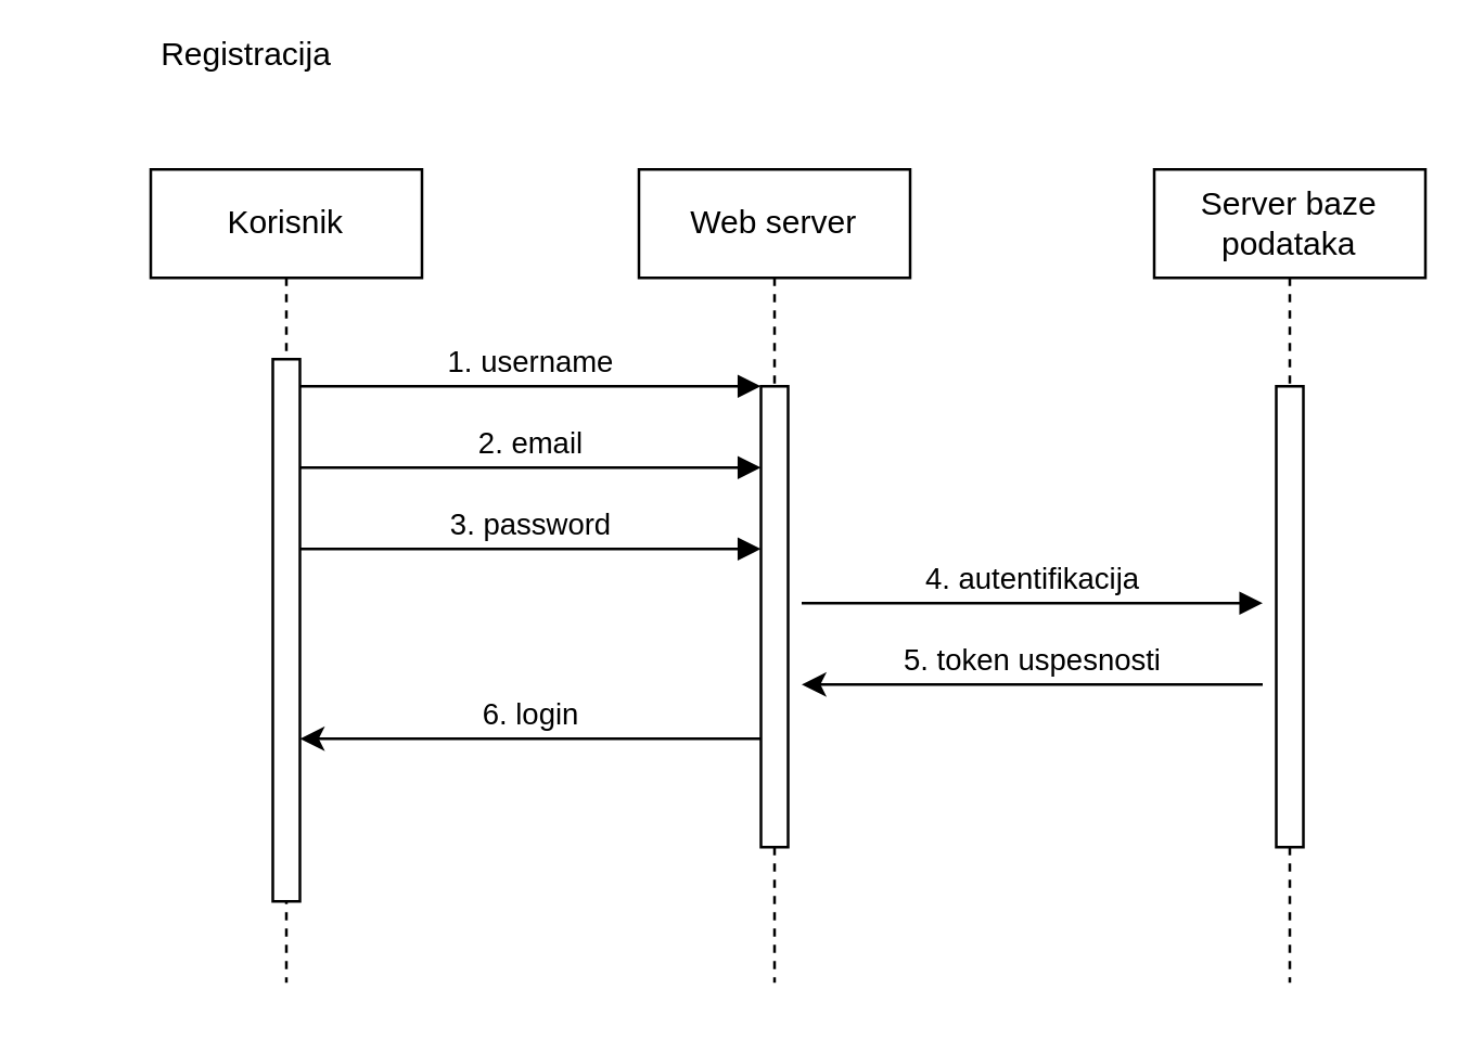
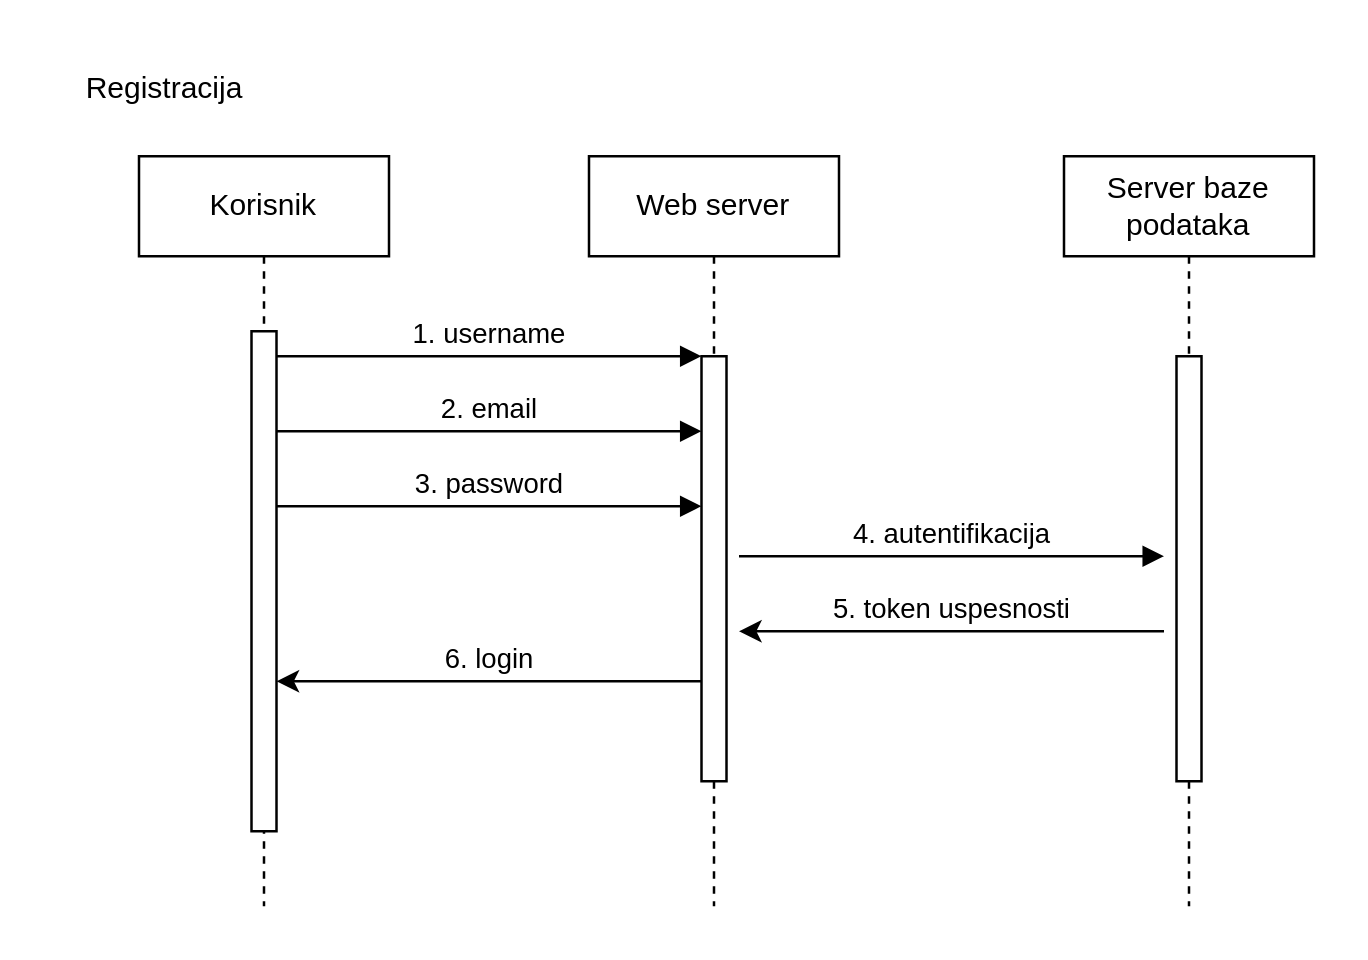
- <mxCell id="9" value="Registracija" style="text;html=1;align=center;verticalAlign=middle;resizable=0;points=[];autosize=1;strokeColor=none;fillColor=none;" parent="1" vertex="1"><mxGeometry x="45" y="5" width="90" height="30" as="geometry" /></mxCell>
+ <mxCell id="9" value="Registracija" style="text;html=1;align=center;verticalAlign=middle;resizable=0;points=[];autosize=1;strokeColor=none;fillColor=none;" parent="1" vertex="1"><mxGeometry x="20" y="20" width="90" height="30" as="geometry" /></mxCell>
